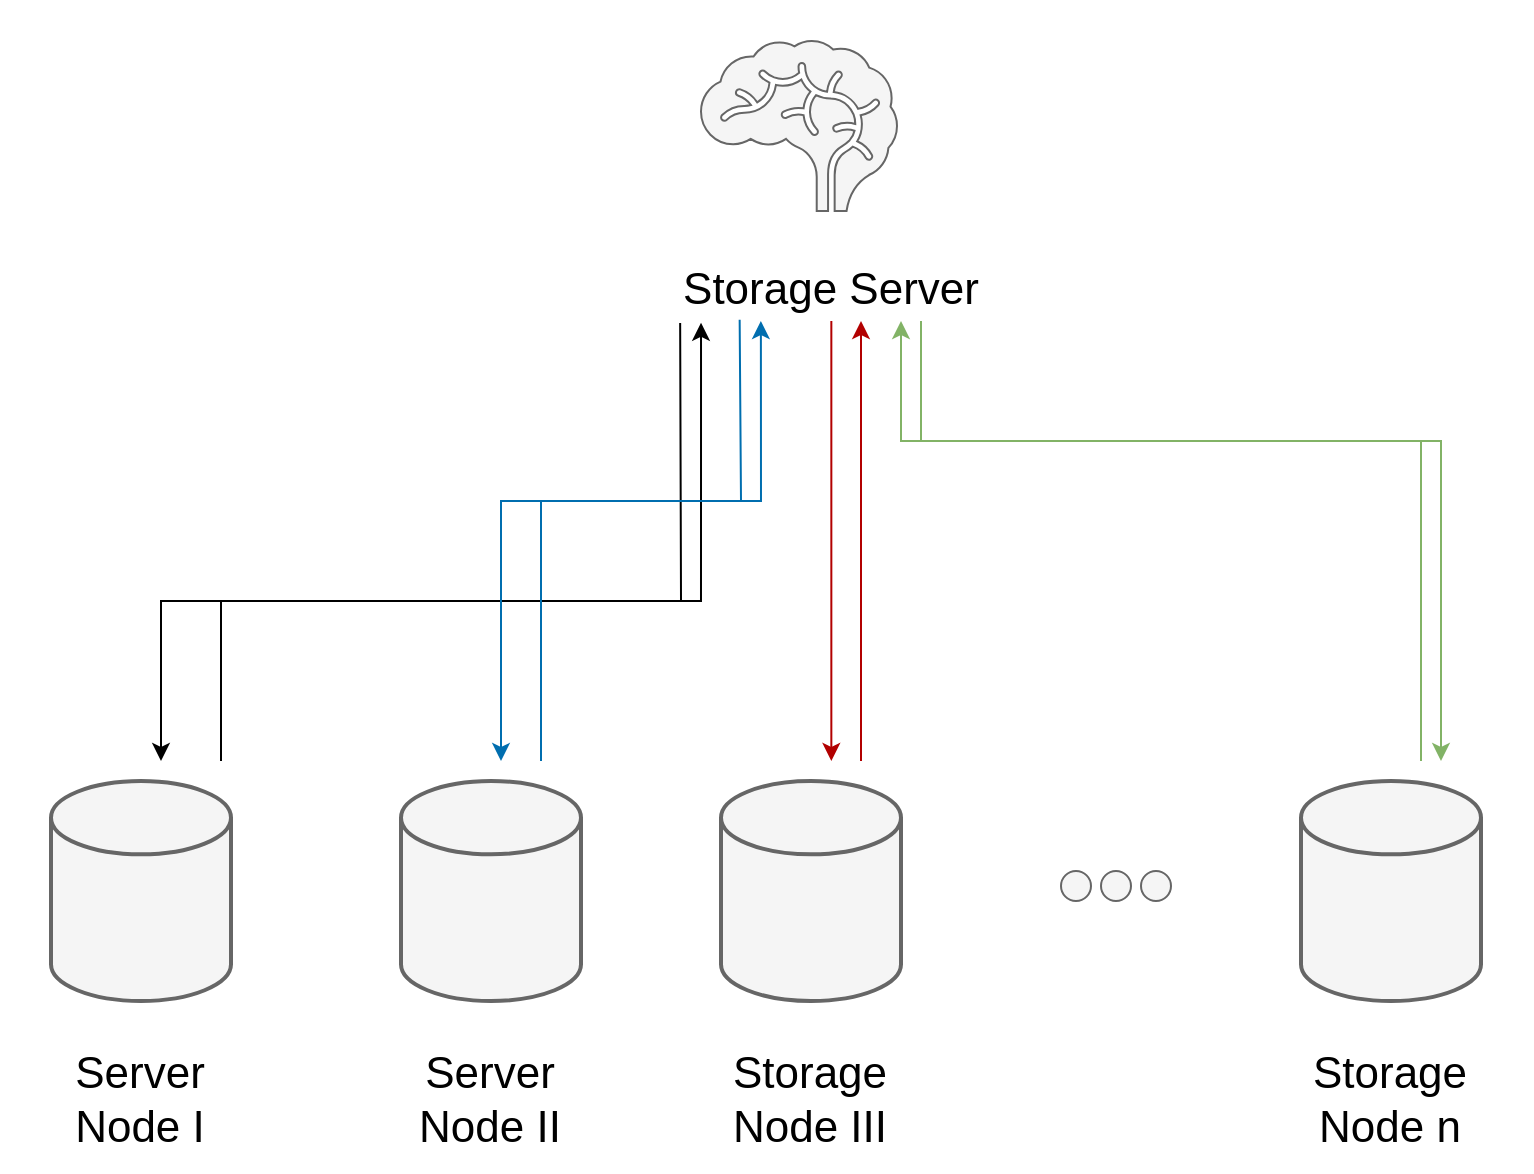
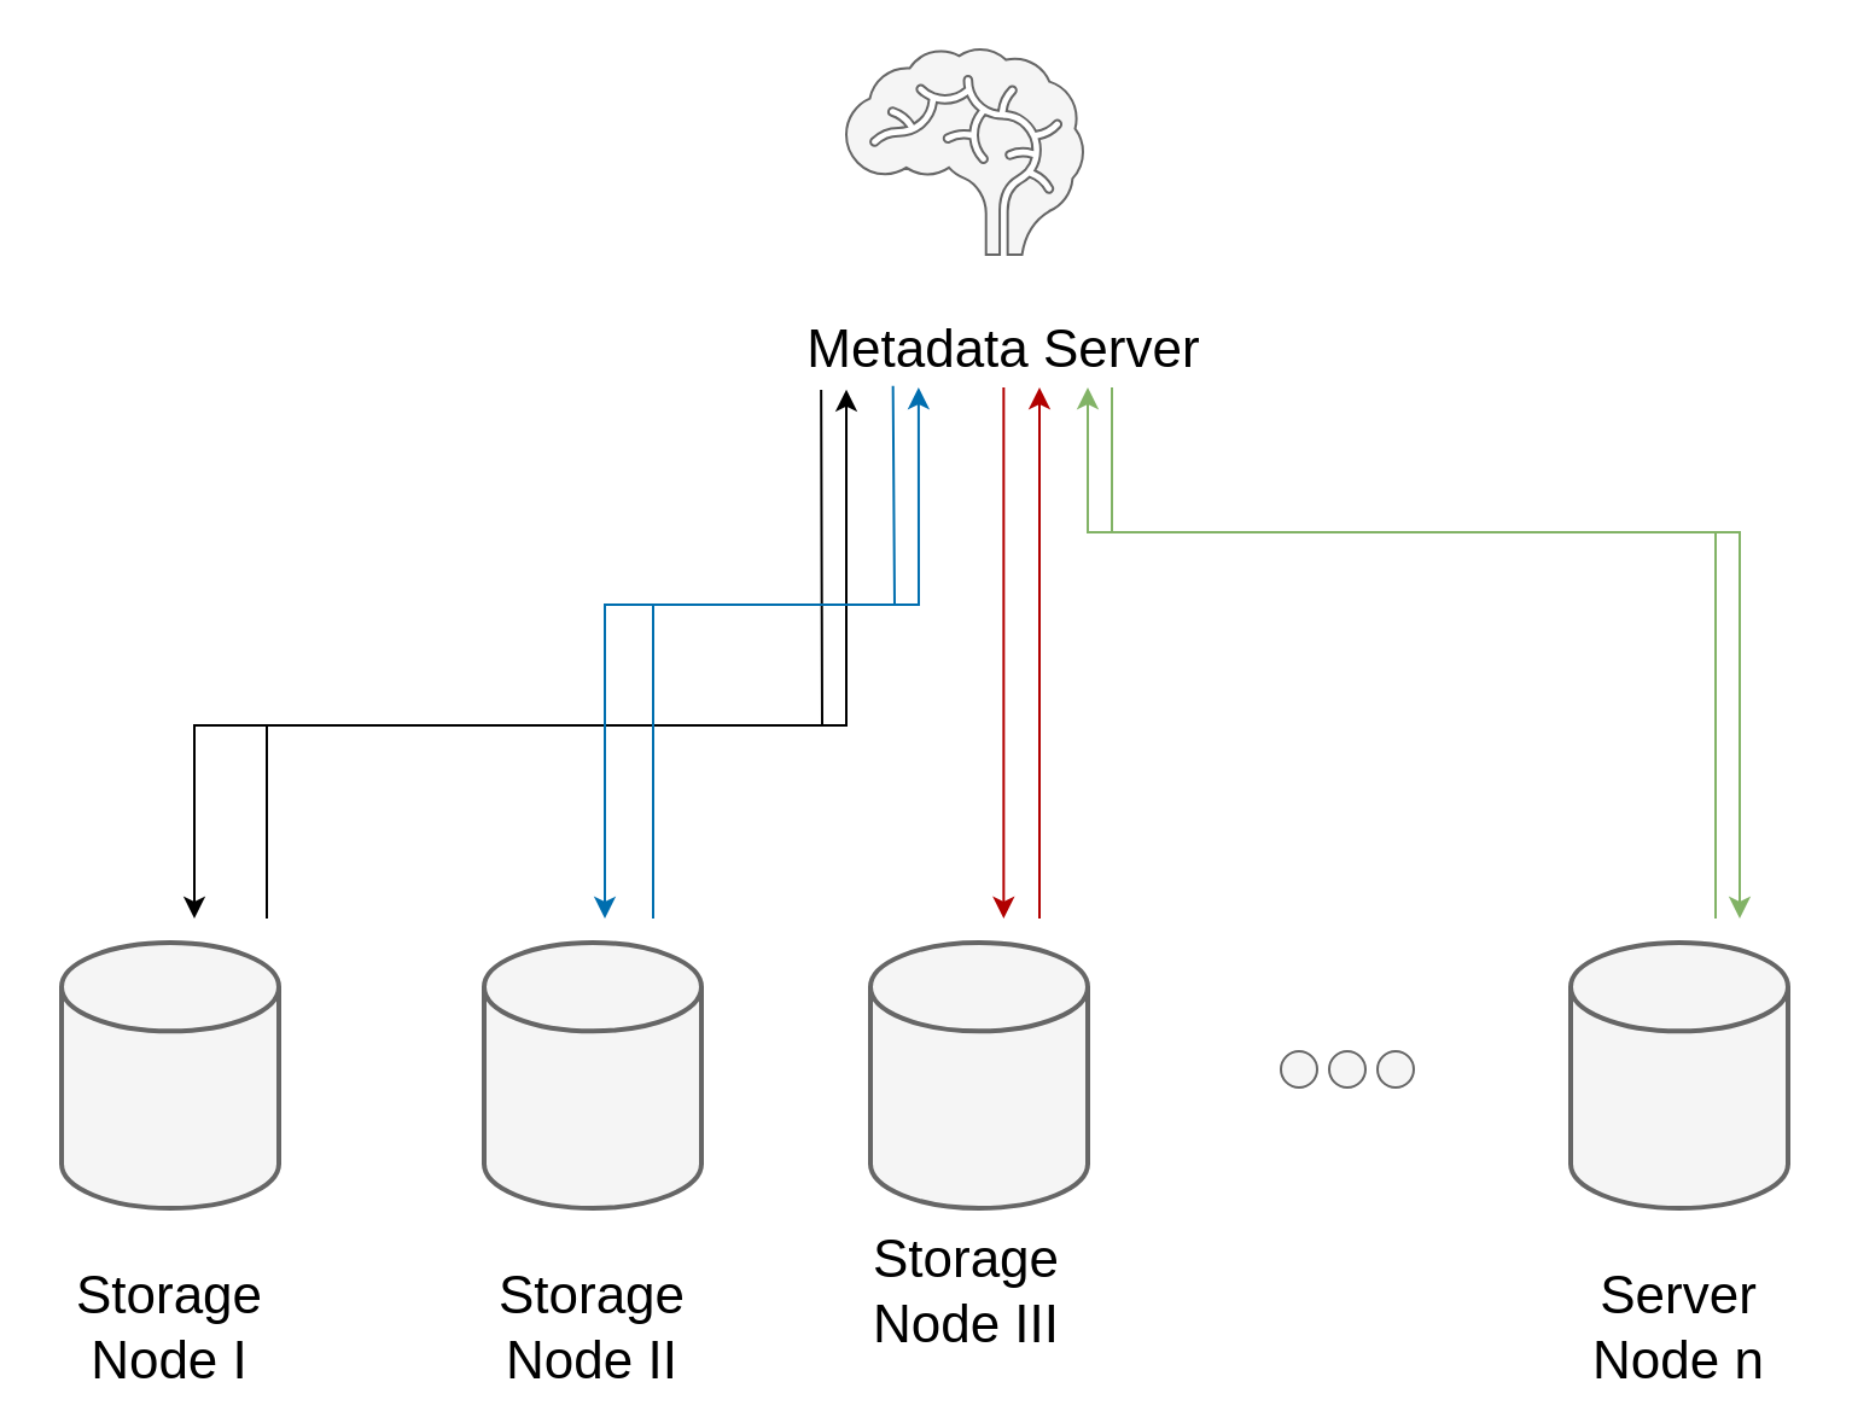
- <mxCell id="10" value="&lt;font style=&quot;font-size: 22px;&quot;&gt;Storage Server&lt;/font&gt;" style="text;strokeColor=none;align=center;fillColor=none;html=1;verticalAlign=middle;whiteSpace=wrap;rounded=0;" vertex="1" parent="1"><mxGeometry x="330" y="130" width="171" height="30" as="geometry" /></mxCell>
+ <mxCell id="10" value="&lt;font style=&quot;font-size: 22px;&quot;&gt;Metadata Server&lt;/font&gt;" style="text;strokeColor=none;align=center;fillColor=none;html=1;verticalAlign=middle;whiteSpace=wrap;rounded=0;" vertex="1" parent="1"><mxGeometry x="330" y="130" width="171" height="30" as="geometry" /></mxCell>
- <mxCell id="11" value="&lt;font style=&quot;font-size: 22px;&quot;&gt;Server Node I&lt;/font&gt;" style="text;strokeColor=none;align=center;fillColor=none;html=1;verticalAlign=middle;whiteSpace=wrap;rounded=0;" vertex="1" parent="1"><mxGeometry x="20" y="535" width="100" height="30" as="geometry" /></mxCell>
+ <mxCell id="11" value="&lt;font style=&quot;font-size: 22px;&quot;&gt;Storage Node I&lt;/font&gt;" style="text;strokeColor=none;align=center;fillColor=none;html=1;verticalAlign=middle;whiteSpace=wrap;rounded=0;" vertex="1" parent="1"><mxGeometry x="20" y="535" width="100" height="30" as="geometry" /></mxCell>
- <mxCell id="12" value="&lt;font style=&quot;font-size: 22px;&quot;&gt;Server Node II&lt;/font&gt;" style="text;strokeColor=none;align=center;fillColor=none;html=1;verticalAlign=middle;whiteSpace=wrap;rounded=0;" vertex="1" parent="1"><mxGeometry x="195" y="535" width="100" height="30" as="geometry" /></mxCell>
+ <mxCell id="12" value="&lt;font style=&quot;font-size: 22px;&quot;&gt;Storage Node II&lt;/font&gt;" style="text;strokeColor=none;align=center;fillColor=none;html=1;verticalAlign=middle;whiteSpace=wrap;rounded=0;" vertex="1" parent="1"><mxGeometry x="195" y="535" width="100" height="30" as="geometry" /></mxCell>
- <mxCell id="13" value="&lt;font style=&quot;font-size: 22px;&quot;&gt;Storage Node III&lt;/font&gt;" style="text;strokeColor=none;align=center;fillColor=none;html=1;verticalAlign=middle;whiteSpace=wrap;rounded=0;" vertex="1" parent="1"><mxGeometry x="355" y="535" width="100" height="30" as="geometry" /></mxCell>
+ <mxCell id="13" value="&lt;font style=&quot;font-size: 22px;&quot;&gt;Storage Node III&lt;/font&gt;" style="text;strokeColor=none;align=center;fillColor=none;html=1;verticalAlign=middle;whiteSpace=wrap;rounded=0;" vertex="1" parent="1"><mxGeometry x="350" y="520" width="100" height="30" as="geometry" /></mxCell>
- <mxCell id="14" value="&lt;font style=&quot;font-size: 22px;&quot;&gt;Storage Node n&lt;/font&gt;" style="text;strokeColor=none;align=center;fillColor=none;html=1;verticalAlign=middle;whiteSpace=wrap;rounded=0;" vertex="1" parent="1"><mxGeometry x="645" y="535" width="100" height="30" as="geometry" /></mxCell>
+ <mxCell id="14" value="&lt;font style=&quot;font-size: 22px;&quot;&gt;Server Node n&lt;/font&gt;" style="text;strokeColor=none;align=center;fillColor=none;html=1;verticalAlign=middle;whiteSpace=wrap;rounded=0;" vertex="1" parent="1"><mxGeometry x="645" y="535" width="100" height="30" as="geometry" /></mxCell>
